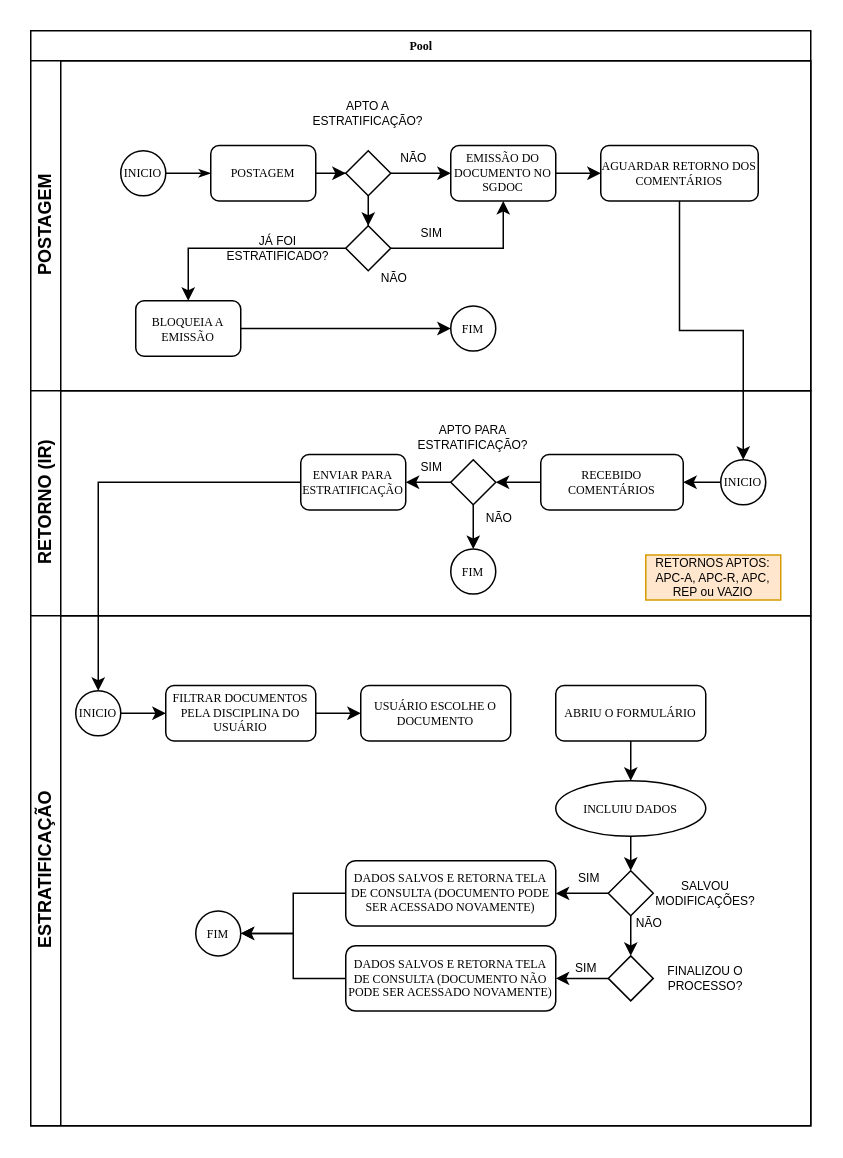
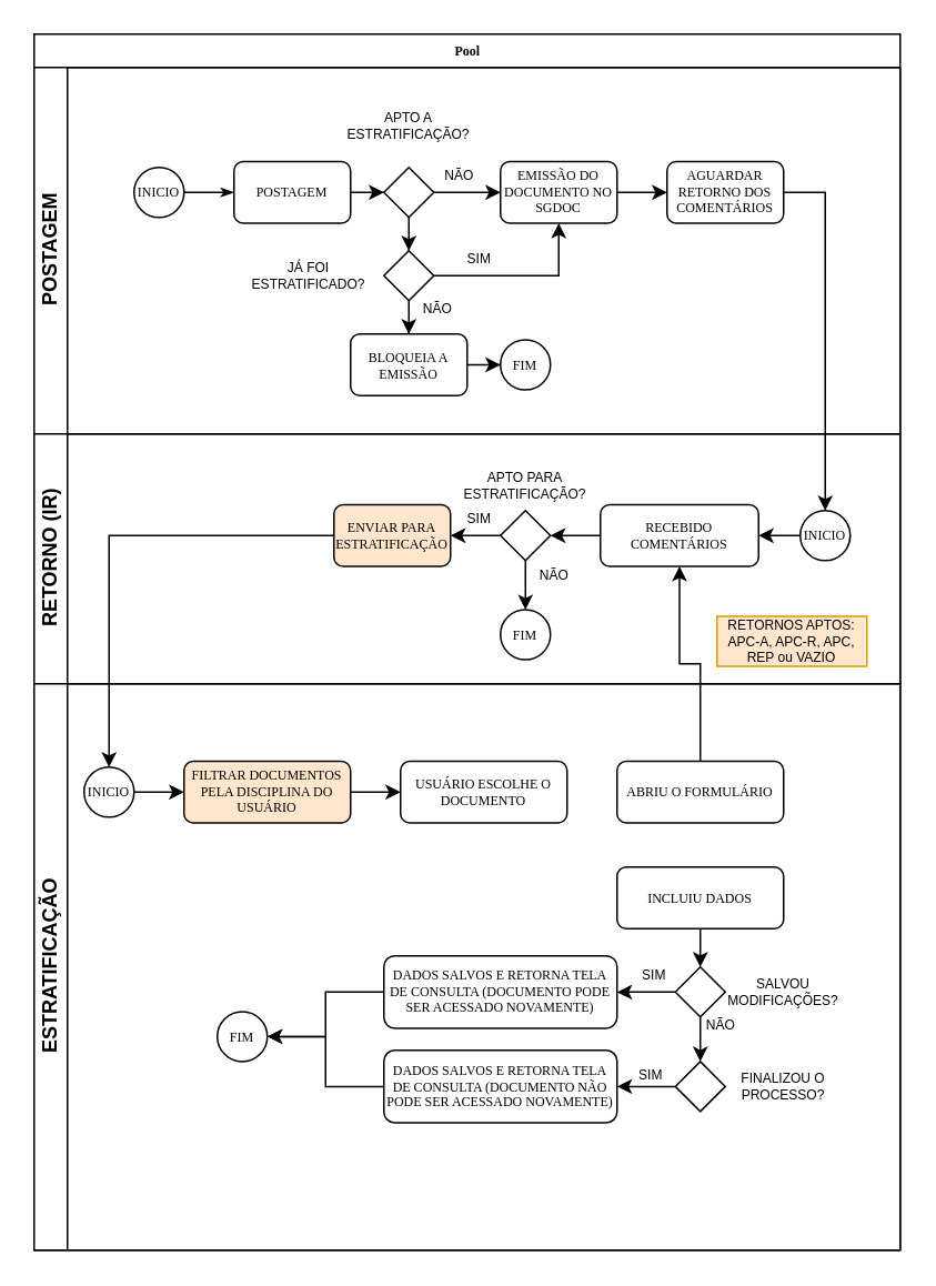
- <mxCell id="24" value="AGUARDAR RETORNO DOS COMENTÁRIOS" style="rounded=1;whiteSpace=wrap;html=1;shadow=0;labelBackgroundColor=none;strokeWidth=1;fontFamily=Verdana;fontSize=8;align=center;" vertex="1" parent="3"><mxGeometry x="380" y="56.5" width="105" height="37" as="geometry" /></mxCell>
+ <mxCell id="24" value="AGUARDAR RETORNO DOS COMENTÁRIOS" style="rounded=1;whiteSpace=wrap;html=1;shadow=0;labelBackgroundColor=none;strokeWidth=1;fontFamily=Verdana;fontSize=8;align=center;" vertex="1" parent="3"><mxGeometry x="380" y="56.5" width="70" height="37" as="geometry" /></mxCell>
- <mxCell id="21" value="BLOQUEIA A EMISSÃO" style="rounded=1;whiteSpace=wrap;html=1;shadow=0;labelBackgroundColor=none;strokeWidth=1;fontFamily=Verdana;fontSize=8;align=center;" vertex="1" parent="3"><mxGeometry x="70" y="160.0" width="70" height="37" as="geometry" /></mxCell>
+ <mxCell id="21" value="BLOQUEIA A EMISSÃO" style="rounded=1;whiteSpace=wrap;html=1;shadow=0;labelBackgroundColor=none;strokeWidth=1;fontFamily=Verdana;fontSize=8;align=center;" vertex="1" parent="3"><mxGeometry x="190" y="160.0" width="70" height="37" as="geometry" /></mxCell>
- <mxCell id="35" value="ENVIAR PARA ESTRATIFICAÇÃO" style="rounded=1;whiteSpace=wrap;html=1;shadow=0;labelBackgroundColor=none;strokeWidth=1;fontFamily=Verdana;fontSize=8;align=center;" vertex="1" parent="25"><mxGeometry x="180" y="42.5" width="70" height="37" as="geometry" /></mxCell>
+ <mxCell id="35" value="ENVIAR PARA ESTRATIFICAÇÃO" style="rounded=1;whiteSpace=wrap;html=1;shadow=0;labelBackgroundColor=none;strokeWidth=1;fontFamily=Verdana;fontSize=8;align=center;fillColor=#ffe6cc;" vertex="1" parent="25"><mxGeometry x="180" y="42.5" width="70" height="37" as="geometry" /></mxCell>
- <mxCell id="45" value="FILTRAR DOCUMENTOS PELA DISCIPLINA DO USUÁRIO" style="rounded=1;whiteSpace=wrap;html=1;shadow=0;labelBackgroundColor=none;strokeWidth=1;fontFamily=Verdana;fontSize=8;align=center;" vertex="1" parent="41"><mxGeometry x="90" y="46.5" width="100" height="37" as="geometry" /></mxCell>
+ <mxCell id="45" value="FILTRAR DOCUMENTOS PELA DISCIPLINA DO USUÁRIO" style="rounded=1;whiteSpace=wrap;html=1;shadow=0;labelBackgroundColor=none;strokeWidth=1;fontFamily=Verdana;fontSize=8;align=center;fillColor=#ffe6cc;" vertex="1" parent="41"><mxGeometry x="90" y="46.5" width="100" height="37" as="geometry" /></mxCell>
- <mxCell id="47" value="" style="edgeStyle=orthogonalEdgeStyle;rounded=0;orthogonalLoop=1;jettySize=auto;html=1;fontSize=8;" edge="1" parent="41" source="48" target="50"><mxGeometry relative="1" as="geometry" /></mxCell>
+ <mxCell id="47" value="" style="edgeStyle=orthogonalEdgeStyle;rounded=0;orthogonalLoop=1;jettySize=auto;html=1;fontSize=8;" edge="1" parent="41" source="48" target="27"><mxGeometry relative="1" as="geometry" /></mxCell>
- <mxCell id="50" value="INCLUIU DADOS" style="ellipse;whiteSpace=wrap;html=1;shadow=0;labelBackgroundColor=none;strokeWidth=1;fontFamily=Verdana;fontSize=8;align=center;" vertex="1" parent="41"><mxGeometry x="350" y="110" width="100" height="37" as="geometry" /></mxCell>
+ <mxCell id="50" value="INCLUIU DADOS" style="rounded=1;whiteSpace=wrap;html=1;shadow=0;labelBackgroundColor=none;strokeWidth=1;fontFamily=Verdana;fontSize=8;align=center;" vertex="1" parent="41"><mxGeometry x="350" y="110" width="100" height="37" as="geometry" /></mxCell>
